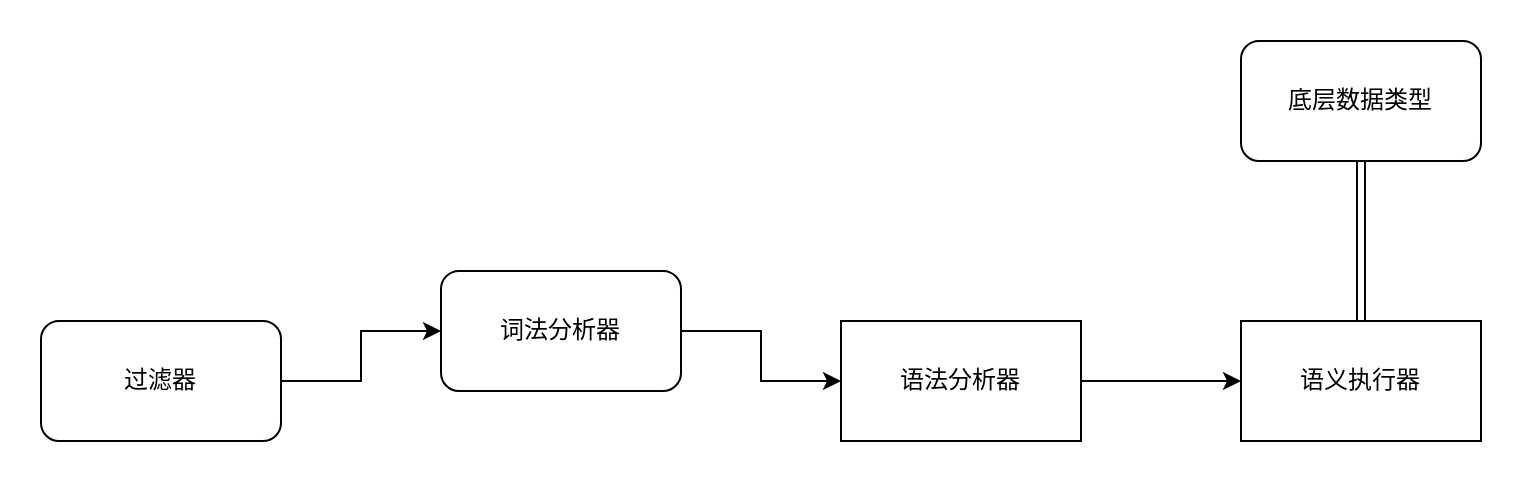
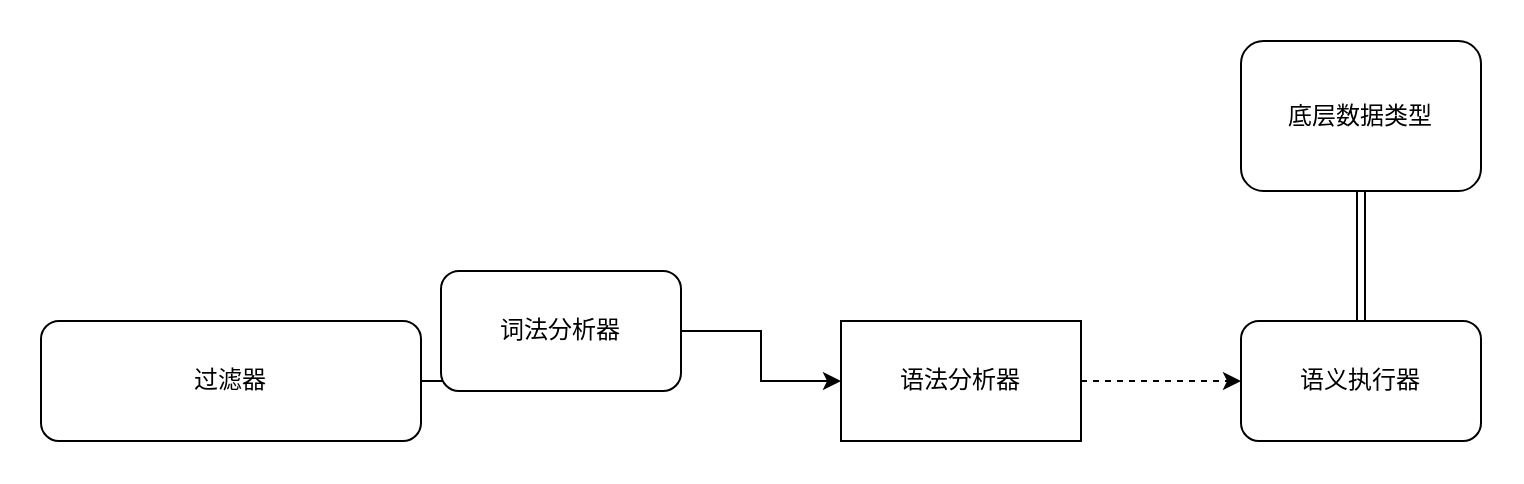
- <mxCell id="10" value="底层数据类型" style="whiteSpace=wrap;html=1;rounded=1;" vertex="1" parent="1"><mxGeometry x="620" y="20" width="120" height="60" as="geometry" /></mxCell>
+ <mxCell id="10" value="底层数据类型" style="whiteSpace=wrap;html=1;rounded=1;" vertex="1" parent="1"><mxGeometry x="620" y="20" width="120" height="75" as="geometry" /></mxCell>
- <mxCell id="3" value="过滤器" style="rounded=1;whiteSpace=wrap;html=1;" vertex="1" parent="1"><mxGeometry x="20" y="160" width="120" height="60" as="geometry" /></mxCell>
+ <mxCell id="3" value="过滤器" style="rounded=1;whiteSpace=wrap;html=1;" vertex="1" parent="1"><mxGeometry x="20" y="160" width="190" height="60" as="geometry" /></mxCell>
- <mxCell id="6" value="" style="edgeStyle=orthogonalEdgeStyle;rounded=0;orthogonalLoop=1;jettySize=auto;html=1;" edge="1" parent="1" source="7" target="9"><mxGeometry relative="1" as="geometry" /></mxCell>
+ <mxCell id="6" value="" style="edgeStyle=orthogonalEdgeStyle;rounded=0;orthogonalLoop=1;jettySize=auto;html=1;dashed=1;" edge="1" parent="1" source="7" target="9"><mxGeometry relative="1" as="geometry" /></mxCell>
- <mxCell id="9" value="语义执行器" style="whiteSpace=wrap;html=1;rounded=0;" vertex="1" parent="1"><mxGeometry x="620" y="160" width="120" height="60" as="geometry" /></mxCell>
+ <mxCell id="9" value="语义执行器" style="whiteSpace=wrap;html=1;rounded=1;" vertex="1" parent="1"><mxGeometry x="620" y="160" width="120" height="60" as="geometry" /></mxCell>
